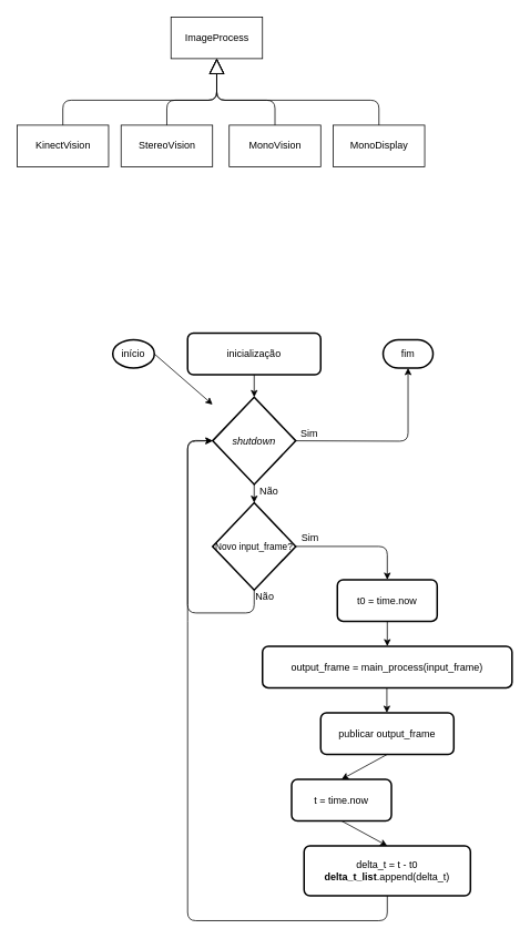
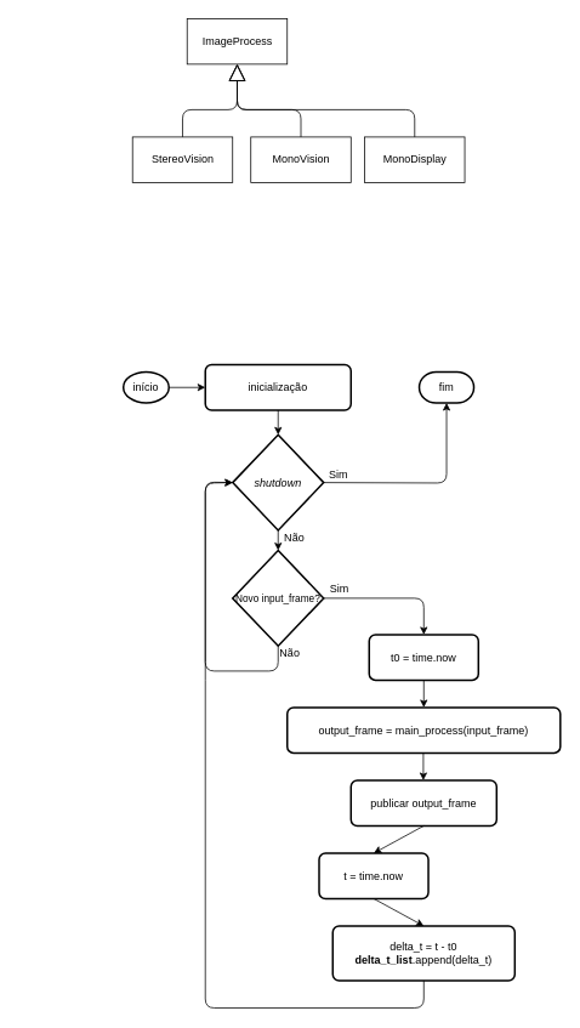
- <mxCell id="6" value="" style="endArrow=block;endSize=16;endFill=0;html=1;exitX=0.5;exitY=0;exitDx=0;exitDy=0;entryX=0.5;entryY=1;entryDx=0;entryDy=0;" parent="1" source="3" target="2" edge="1"><mxGeometry width="160" relative="1" as="geometry"><mxPoint x="140" y="79.5" as="sourcePoint" /><mxPoint x="300" y="79.5" as="targetPoint" /><Array as="points"><mxPoint x="75" y="120" /><mxPoint x="260" y="120" /></Array></mxGeometry></mxCell>
- <mxCell id="3" value="KinectVision" style="html=1;" parent="1" vertex="1"><mxGeometry x="20" y="150" width="110" height="50" as="geometry" /></mxCell>
- <mxCell id="23" value="" style="endArrow=classic;html=1;exitX=1;exitY=0.5;exitDx=0;exitDy=0;exitPerimeter=0;" parent="1" source="12" target="29" edge="1"><mxGeometry width="50" height="50" relative="1" as="geometry"><mxPoint x="95" y="906.5" as="sourcePoint" /><mxPoint x="145" y="856.5" as="targetPoint" /></mxGeometry></mxCell>
+ <mxCell id="23" value="" style="endArrow=classic;html=1;entryX=0;entryY=0.5;entryDx=0;entryDy=0;exitX=1;exitY=0.5;exitDx=0;exitDy=0;exitPerimeter=0;" parent="1" source="12" target="11" edge="1"><mxGeometry width="50" height="50" relative="1" as="geometry"><mxPoint x="95" y="906.5" as="sourcePoint" /><mxPoint x="145" y="856.5" as="targetPoint" /></mxGeometry></mxCell>
